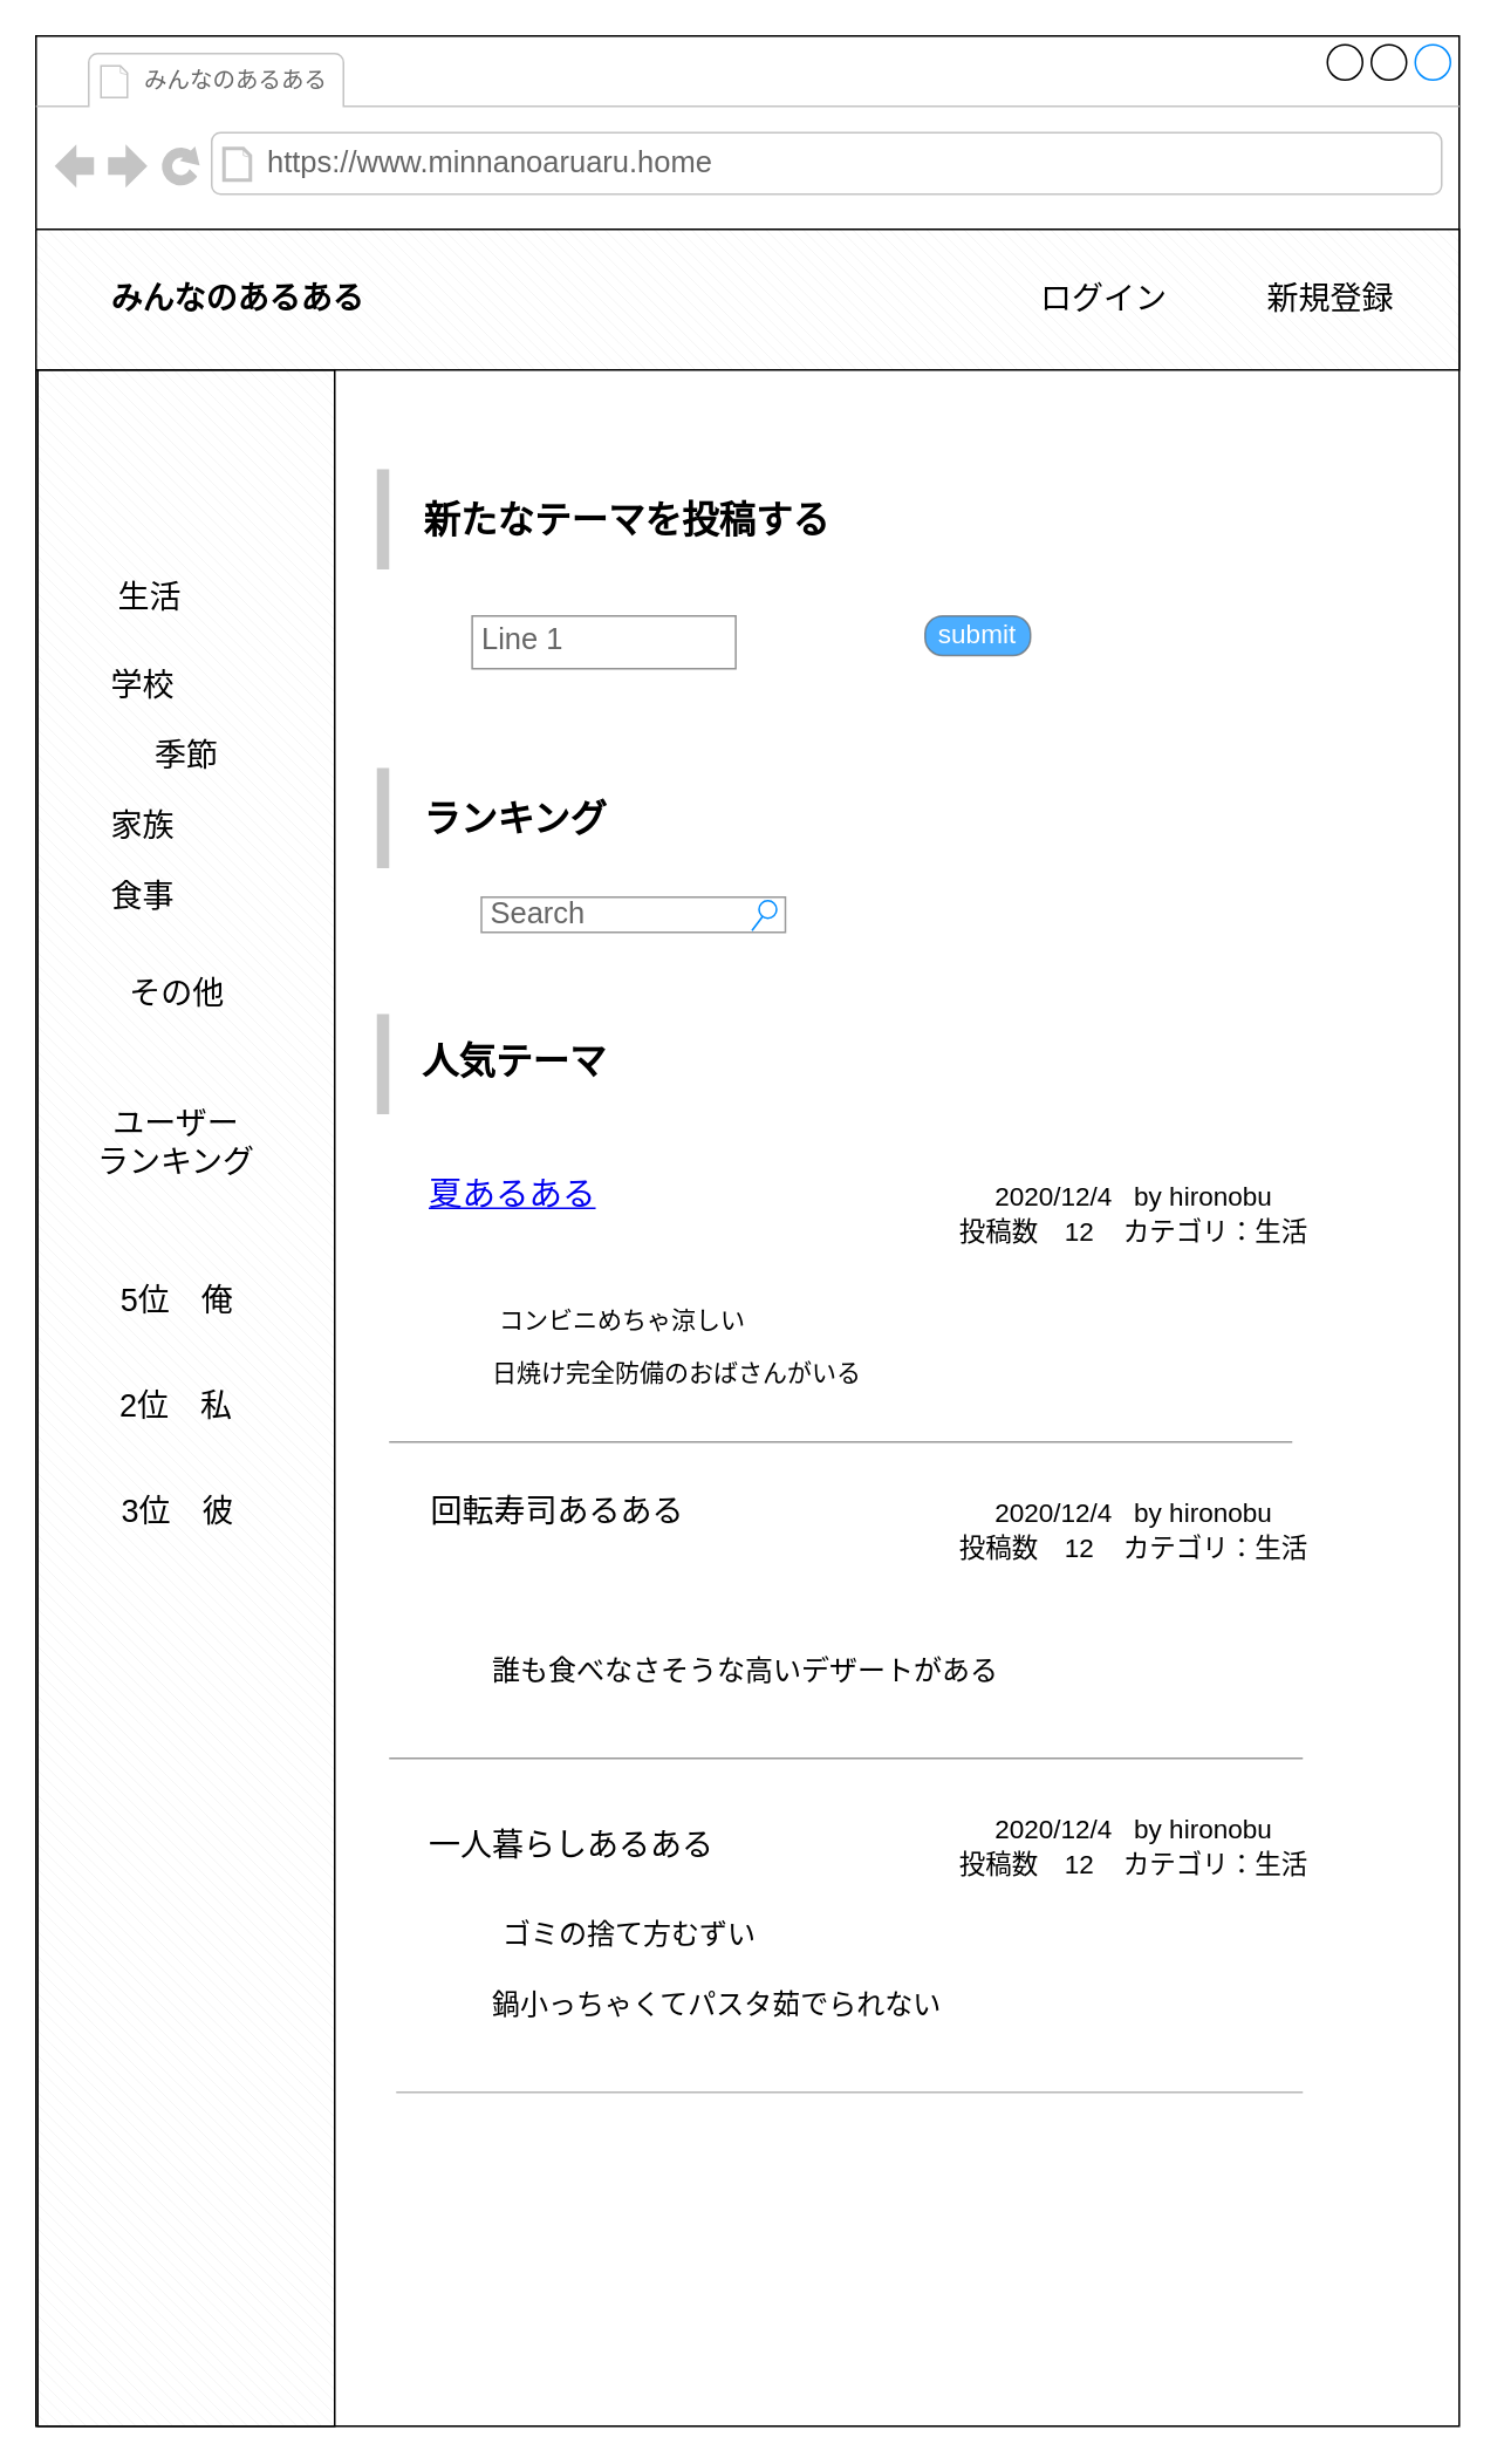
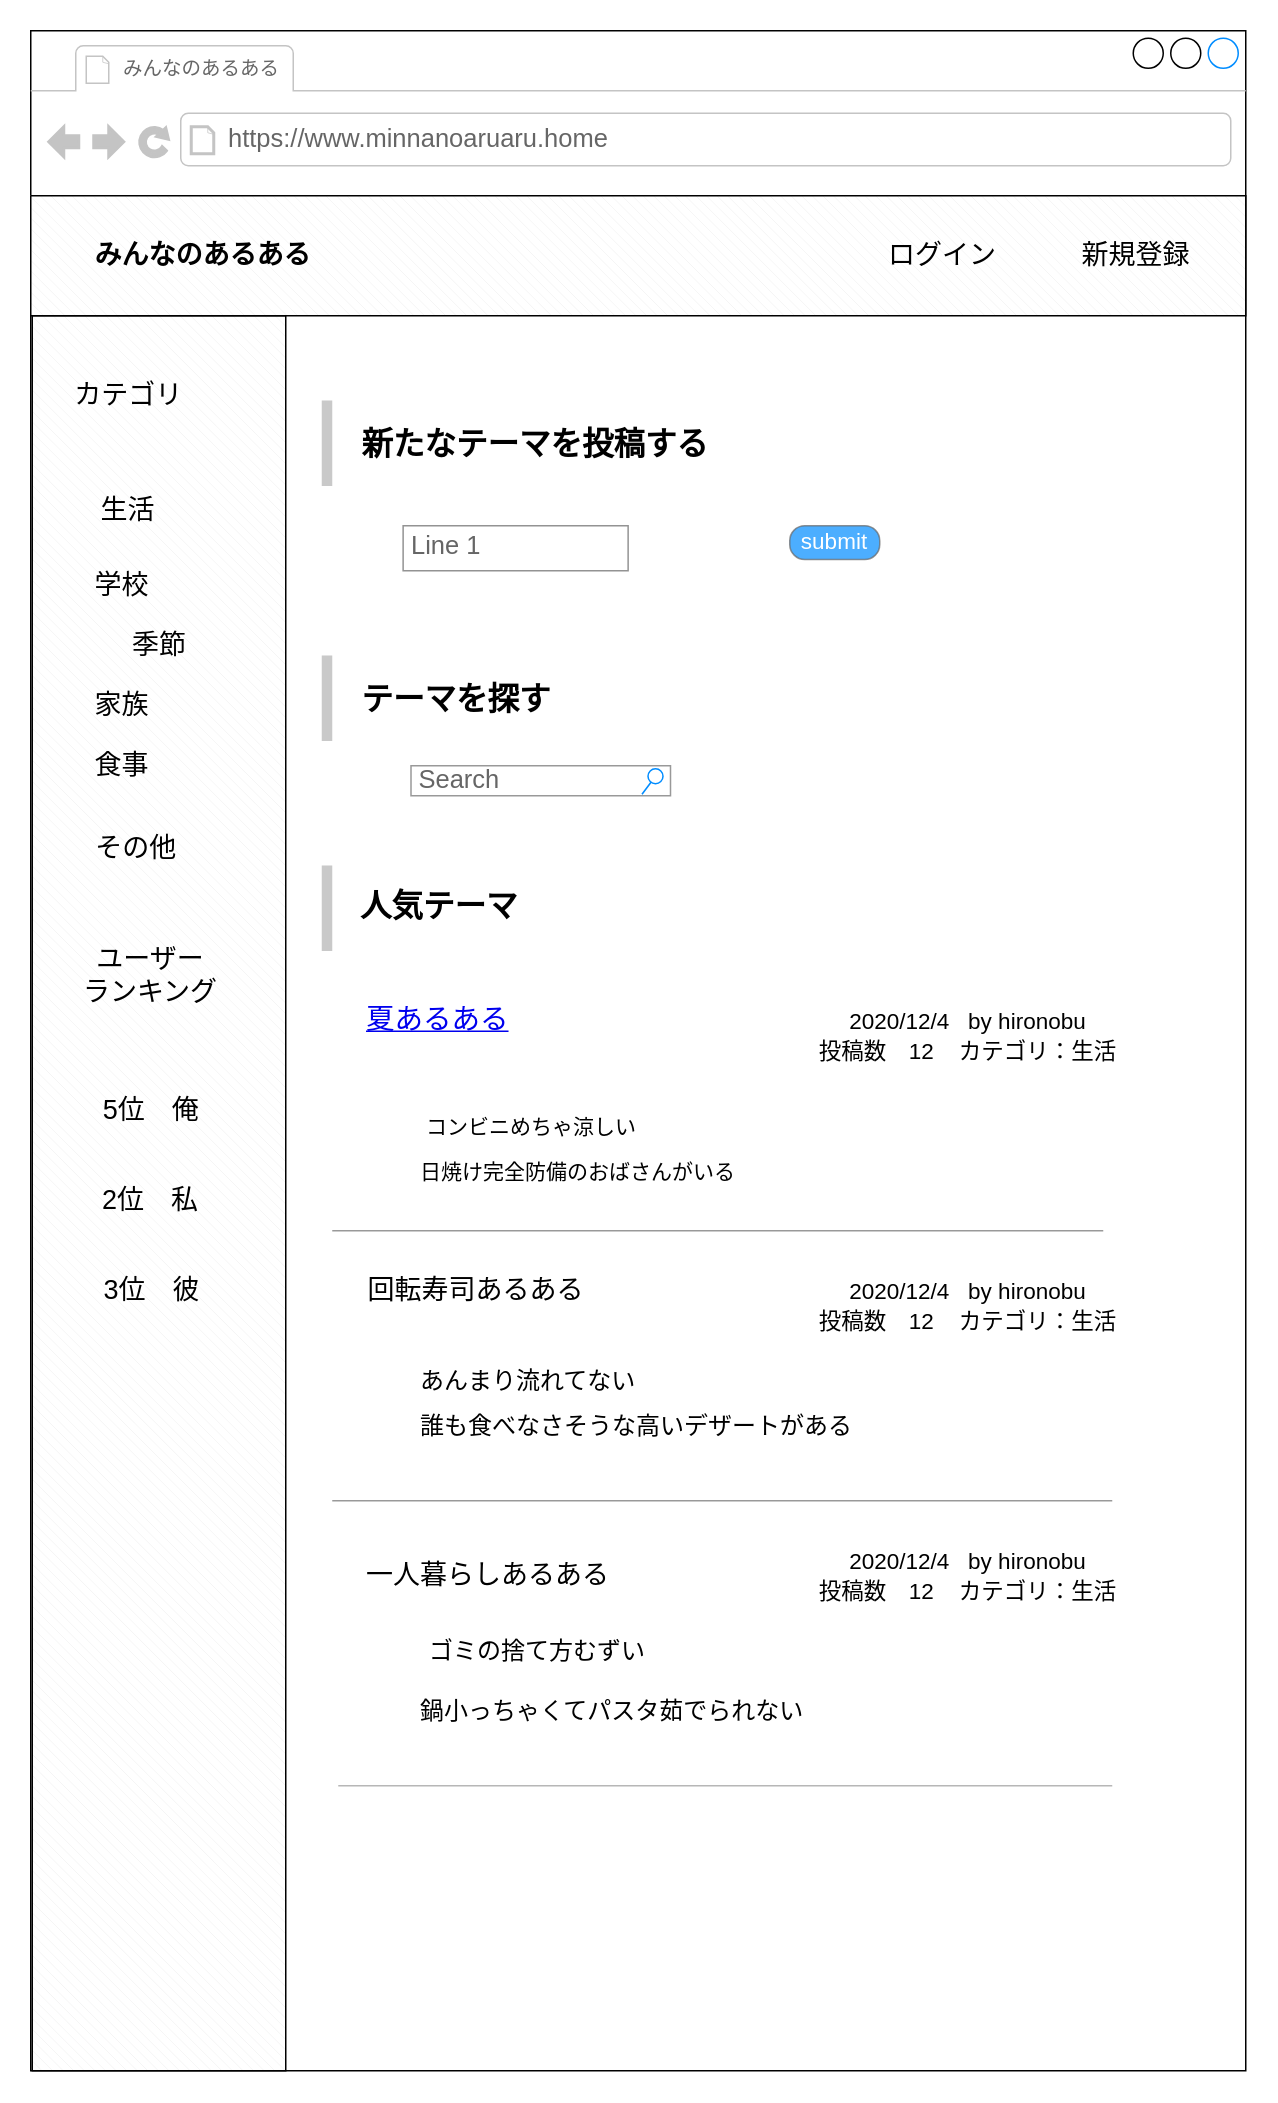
+ <mxCell id="11" value="カテゴリ" style="text;html=1;align=center;verticalAlign=middle;resizable=0;points=[];autosize=1;fontSize=18;" vertex="1" parent="2"><mxGeometry x="20" y="227.5" width="90" height="30" as="geometry" /></mxCell>
- <mxCell id="37" value="ランキング" style="text;html=1;strokeColor=none;fillColor=none;align=left;verticalAlign=middle;whiteSpace=wrap;rounded=0;fontSize=21;opacity=70;fontStyle=1" vertex="1" parent="2"><mxGeometry x="219" y="435" width="145" height="20" as="geometry" /></mxCell>
+ <mxCell id="37" value="テーマを探す" style="text;html=1;strokeColor=none;fillColor=none;align=left;verticalAlign=middle;whiteSpace=wrap;rounded=0;fontSize=21;opacity=70;fontStyle=1" vertex="1" parent="2"><mxGeometry x="219" y="435" width="145" height="20" as="geometry" /></mxCell>
- <mxCell id="16" value="その他" style="text;html=1;strokeColor=none;fillColor=none;align=center;verticalAlign=middle;whiteSpace=wrap;rounded=0;fontSize=18;" vertex="1" parent="2"><mxGeometry x="51" y="530" width="59" height="30" as="geometry" /></mxCell>
+ <mxCell id="16" value="その他" style="text;html=1;strokeColor=none;fillColor=none;align=center;verticalAlign=middle;whiteSpace=wrap;rounded=0;fontSize=18;" vertex="1" parent="2"><mxGeometry x="41" y="530" width="59" height="30" as="geometry" /></mxCell>
+ <mxCell id="26" value="あんまり流れてない" style="text;html=1;strokeColor=none;fillColor=none;align=left;verticalAlign=middle;whiteSpace=wrap;rounded=0;fontSize=16;" vertex="1" parent="2"><mxGeometry x="258" y="890" width="164" height="20" as="geometry" /></mxCell>
